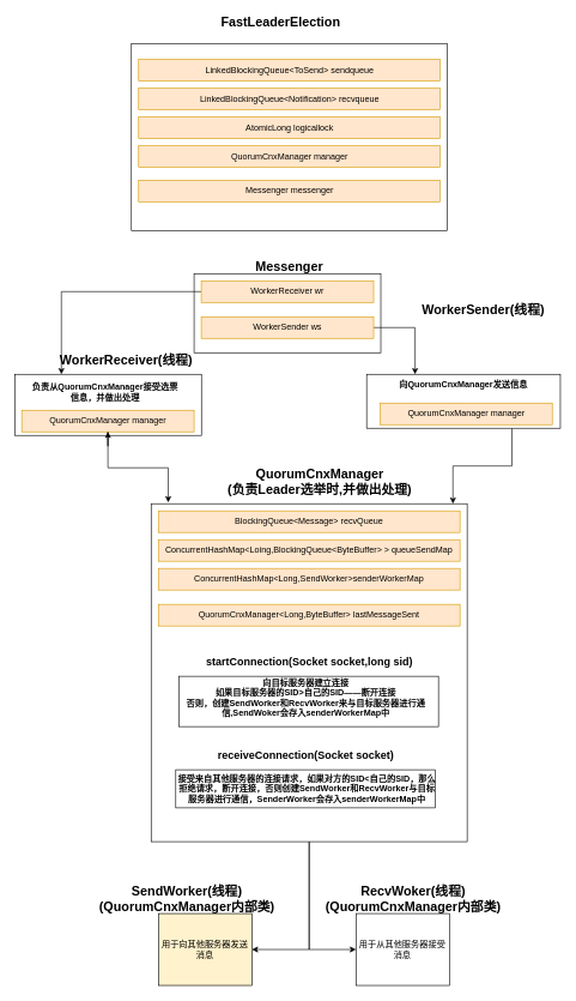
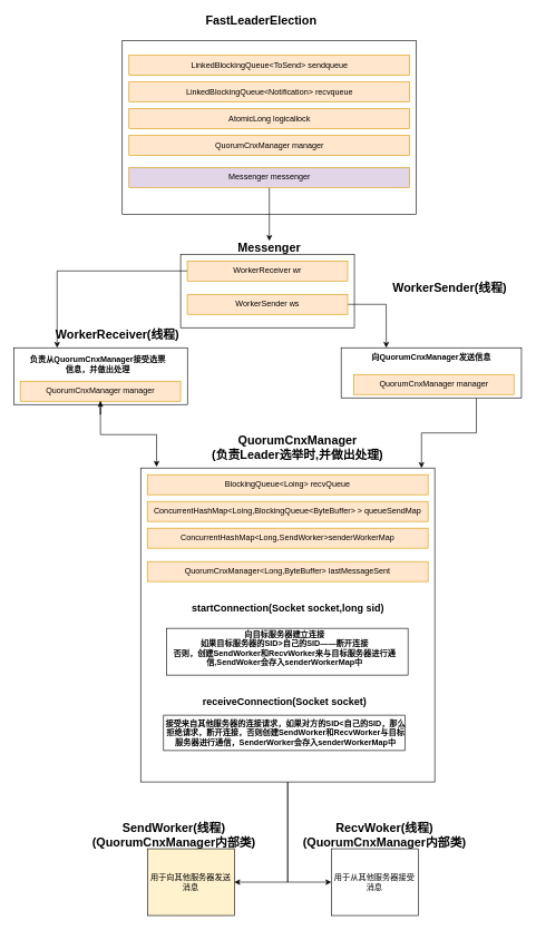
- <mxCell id="23" value="Messenger messenger" style="rounded=0;whiteSpace=wrap;html=1;fillColor=#ffe6cc;strokeColor=#d79b00;" parent="1" vertex="1"><mxGeometry x="192.5" y="250" width="420" height="30" as="geometry" /></mxCell>
+ <mxCell id="23" value="Messenger messenger" style="rounded=0;whiteSpace=wrap;html=1;fillColor=#e1d5e7;strokeColor=#d79b00;" parent="1" vertex="1"><mxGeometry x="192.5" y="250" width="420" height="30" as="geometry" /></mxCell>
+ <mxCell id="22" style="edgeStyle=orthogonalEdgeStyle;rounded=0;orthogonalLoop=1;jettySize=auto;html=1;exitX=0.5;exitY=1;exitDx=0;exitDy=0;" parent="1" source="23" target="25" edge="1"><mxGeometry relative="1" as="geometry" /></mxCell>
- <mxCell id="6" value="BlockingQueue&amp;lt;Message&amp;gt; recvQueue" style="rounded=0;whiteSpace=wrap;html=1;fillColor=#ffe6cc;strokeColor=#d79b00;" parent="1" vertex="1"><mxGeometry x="220" y="710" width="420" height="30" as="geometry" /></mxCell>
+ <mxCell id="6" value="BlockingQueue&amp;lt;Loing&amp;gt; recvQueue" style="rounded=0;whiteSpace=wrap;html=1;fillColor=#ffe6cc;strokeColor=#d79b00;" parent="1" vertex="1"><mxGeometry x="220" y="710" width="420" height="30" as="geometry" /></mxCell>
- <mxCell id="42" value="&lt;font style=&quot;font-size: 15px&quot;&gt;&lt;b&gt;startConnection(Socket socket,long sid)&lt;/b&gt;&lt;/font&gt;" style="text;html=1;strokeColor=none;fillColor=none;align=center;verticalAlign=middle;whiteSpace=wrap;rounded=0;" parent="1" vertex="1"><mxGeometry x="257.5" y="900" width="345" height="40" as="geometry" /></mxCell>
+ <mxCell id="42" value="&lt;font style=&quot;font-size: 15px&quot;&gt;&lt;b&gt;startConnection(Socket socket,long sid)&lt;/b&gt;&lt;/font&gt;" style="text;html=1;strokeColor=none;fillColor=none;align=center;verticalAlign=middle;whiteSpace=wrap;rounded=0;" parent="1" vertex="1"><mxGeometry x="257.5" y="890" width="345" height="40" as="geometry" /></mxCell>
